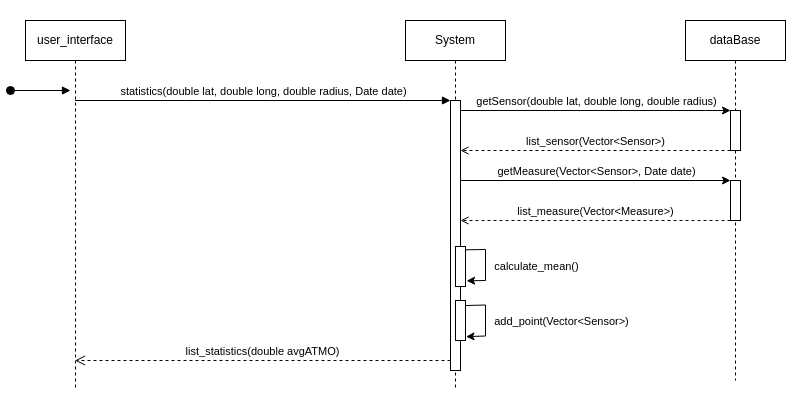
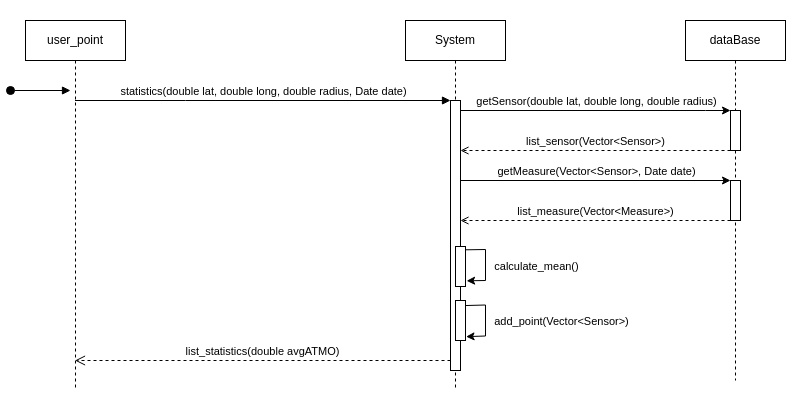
- <mxCell id="2" value="user_interface" style="shape=umlLifeline;perimeter=lifelinePerimeter;whiteSpace=wrap;html=1;container=0;dropTarget=0;collapsible=0;recursiveResize=0;outlineConnect=0;portConstraint=eastwest;newEdgeStyle={&quot;edgeStyle&quot;:&quot;elbowEdgeStyle&quot;,&quot;elbow&quot;:&quot;vertical&quot;,&quot;curved&quot;:0,&quot;rounded&quot;:0};" parent="1" vertex="1"><mxGeometry x="20" y="20" width="100" height="370" as="geometry" /></mxCell>
+ <mxCell id="2" value="user_point" style="shape=umlLifeline;perimeter=lifelinePerimeter;whiteSpace=wrap;html=1;container=0;dropTarget=0;collapsible=0;recursiveResize=0;outlineConnect=0;portConstraint=eastwest;newEdgeStyle={&quot;edgeStyle&quot;:&quot;elbowEdgeStyle&quot;,&quot;elbow&quot;:&quot;vertical&quot;,&quot;curved&quot;:0,&quot;rounded&quot;:0};" parent="1" vertex="1"><mxGeometry x="20" y="20" width="100" height="370" as="geometry" /></mxCell>
